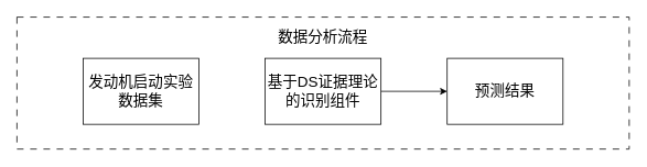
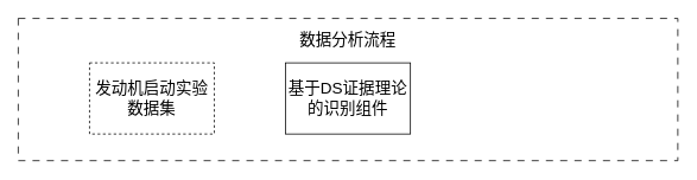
- <mxCell id="3" value="&lt;font style=&quot;font-size: 18px;&quot;&gt;发动机启动实验数据集&lt;/font&gt;" style="rounded=0;whiteSpace=wrap;html=1;" vertex="1" parent="1"><mxGeometry x="100" y="70" width="140" height="80" as="geometry" /></mxCell>
+ <mxCell id="3" value="&lt;font style=&quot;font-size: 18px;&quot;&gt;发动机启动实验数据集&lt;/font&gt;" style="rounded=0;whiteSpace=wrap;html=1;dashed=1;" vertex="1" parent="1"><mxGeometry x="100" y="70" width="140" height="80" as="geometry" /></mxCell>
- <mxCell id="4" style="edgeStyle=orthogonalEdgeStyle;rounded=0;orthogonalLoop=1;jettySize=auto;html=1;exitX=1;exitY=0.5;exitDx=0;exitDy=0;" edge="1" parent="1" source="5" target="6"><mxGeometry relative="1" as="geometry" /></mxCell>
- <mxCell id="6" value="&lt;font style=&quot;font-size: 18px;&quot;&gt;预测结果&lt;/font&gt;" style="rounded=0;whiteSpace=wrap;html=1;" vertex="1" parent="1"><mxGeometry x="540" y="70" width="140" height="80" as="geometry" /></mxCell>
